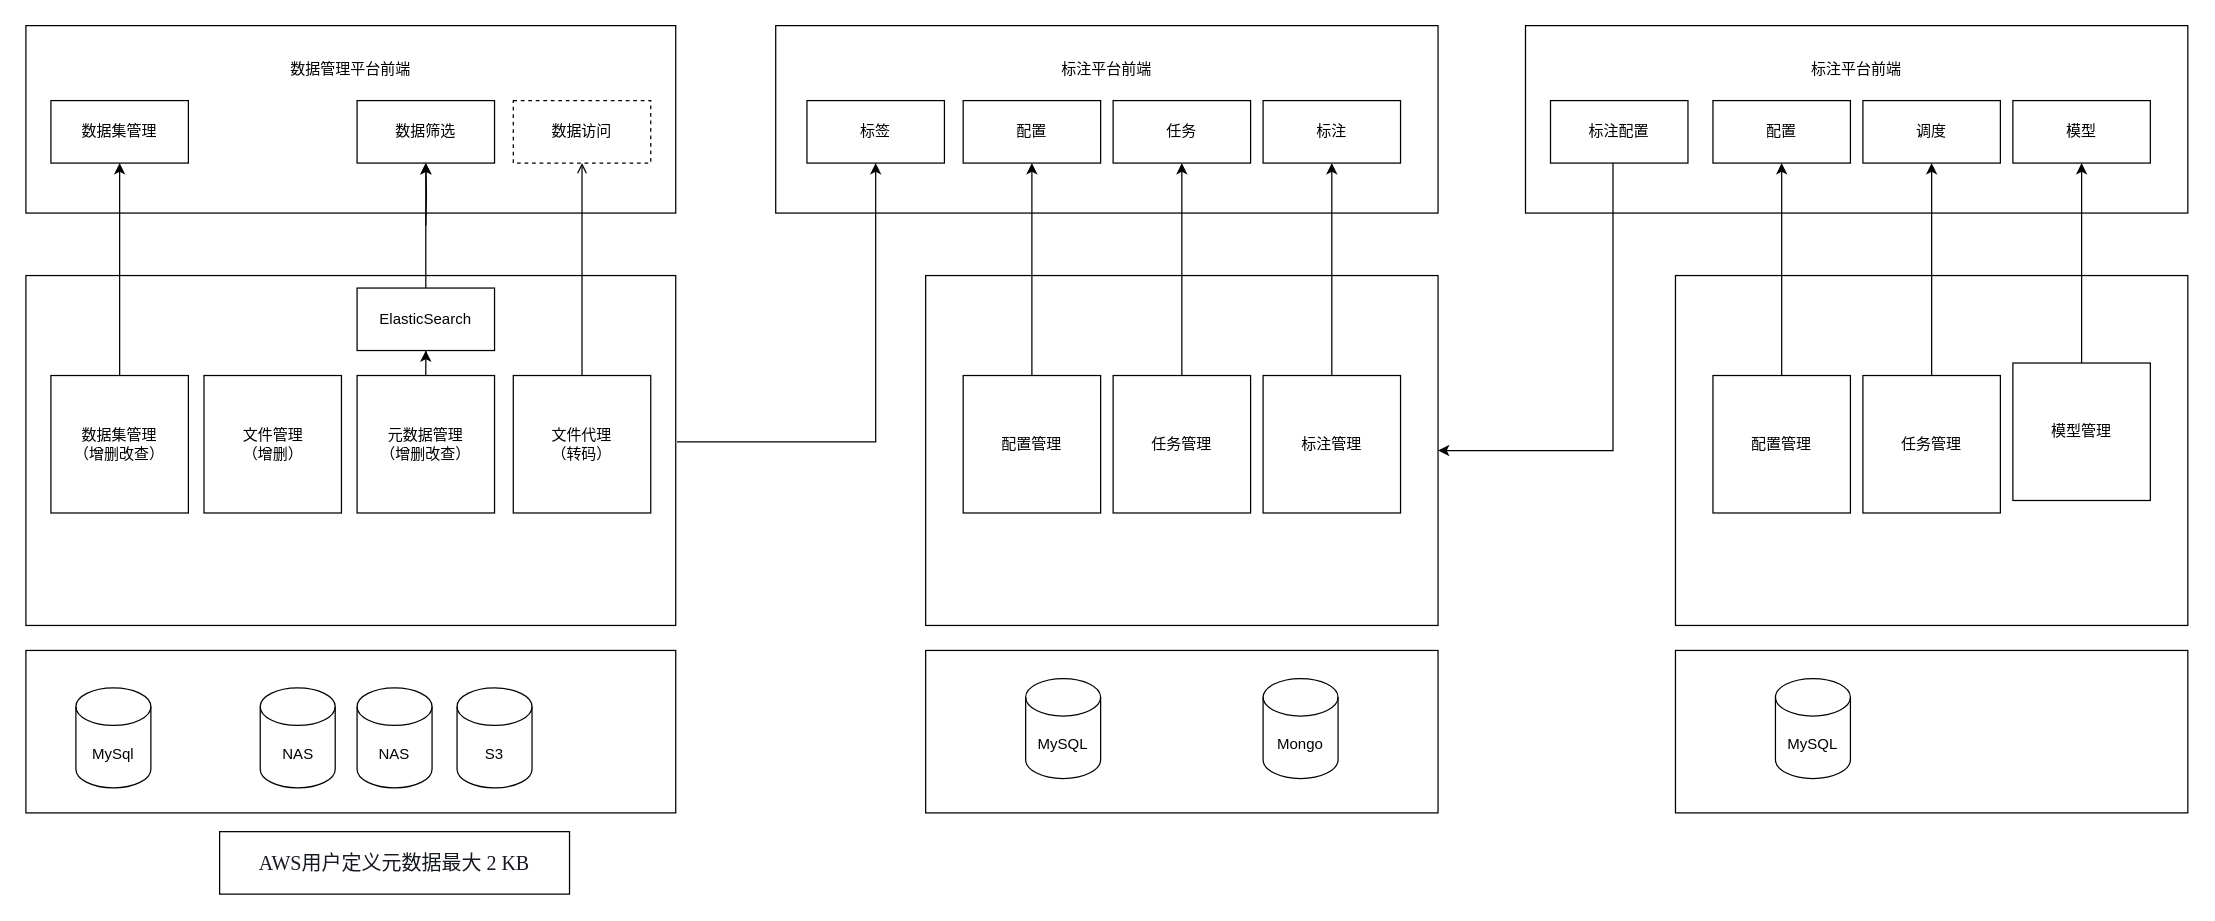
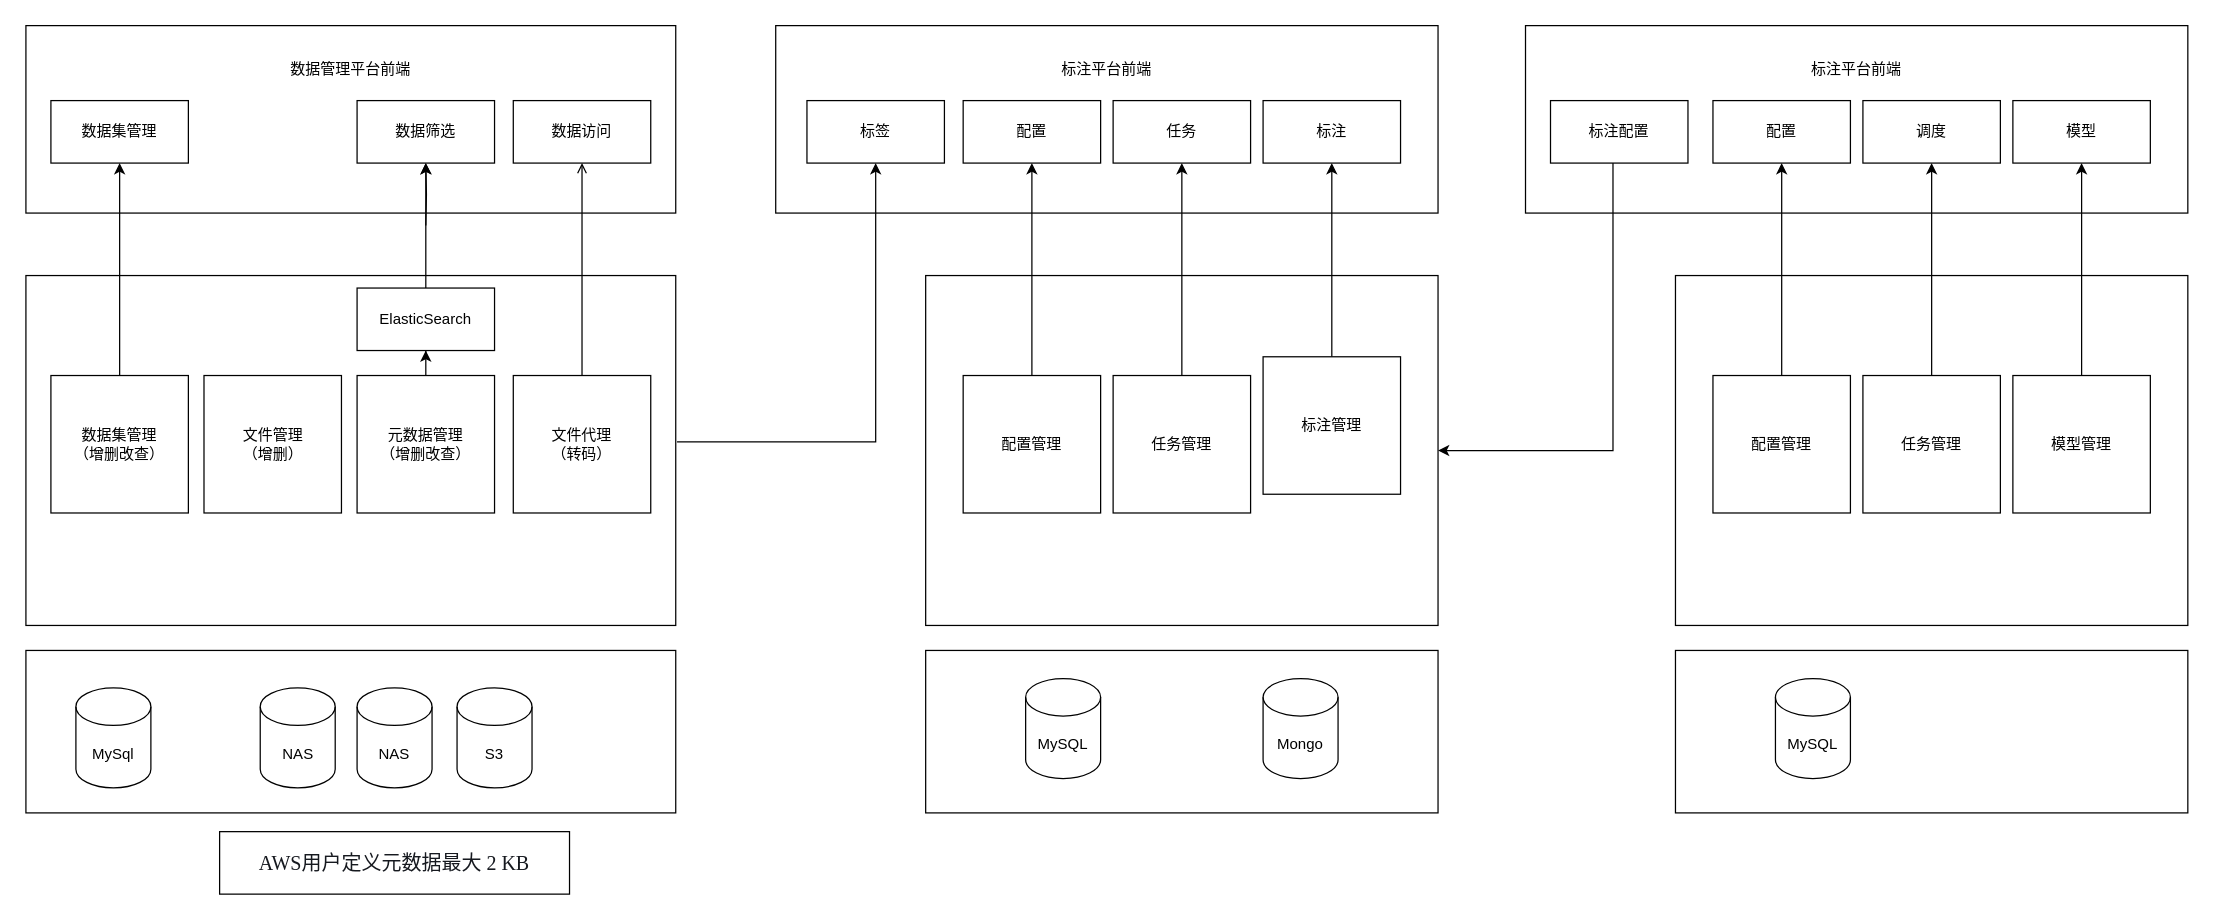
- <mxCell id="20" value="数据访问" style="rounded=0;whiteSpace=wrap;html=1;dashed=1;" vertex="1" parent="1"><mxGeometry x="410" y="80" width="110" height="50" as="geometry" /></mxCell>
+ <mxCell id="20" value="数据访问" style="rounded=0;whiteSpace=wrap;html=1;" vertex="1" parent="1"><mxGeometry x="410" y="80" width="110" height="50" as="geometry" /></mxCell>
- <mxCell id="53" value="模型管理" style="rounded=0;whiteSpace=wrap;html=1;" vertex="1" parent="1"><mxGeometry x="1610" y="290" width="110" height="110" as="geometry" /></mxCell>
+ <mxCell id="53" value="模型管理" style="rounded=0;whiteSpace=wrap;html=1;" vertex="1" parent="1"><mxGeometry x="1610" y="300" width="110" height="110" as="geometry" /></mxCell>
- <mxCell id="39" value="标注管理" style="rounded=0;whiteSpace=wrap;html=1;" vertex="1" parent="1"><mxGeometry x="1010" y="300" width="110" height="110" as="geometry" /></mxCell>
+ <mxCell id="39" value="标注管理" style="rounded=0;whiteSpace=wrap;html=1;" vertex="1" parent="1"><mxGeometry x="1010" y="285" width="110" height="110" as="geometry" /></mxCell>
